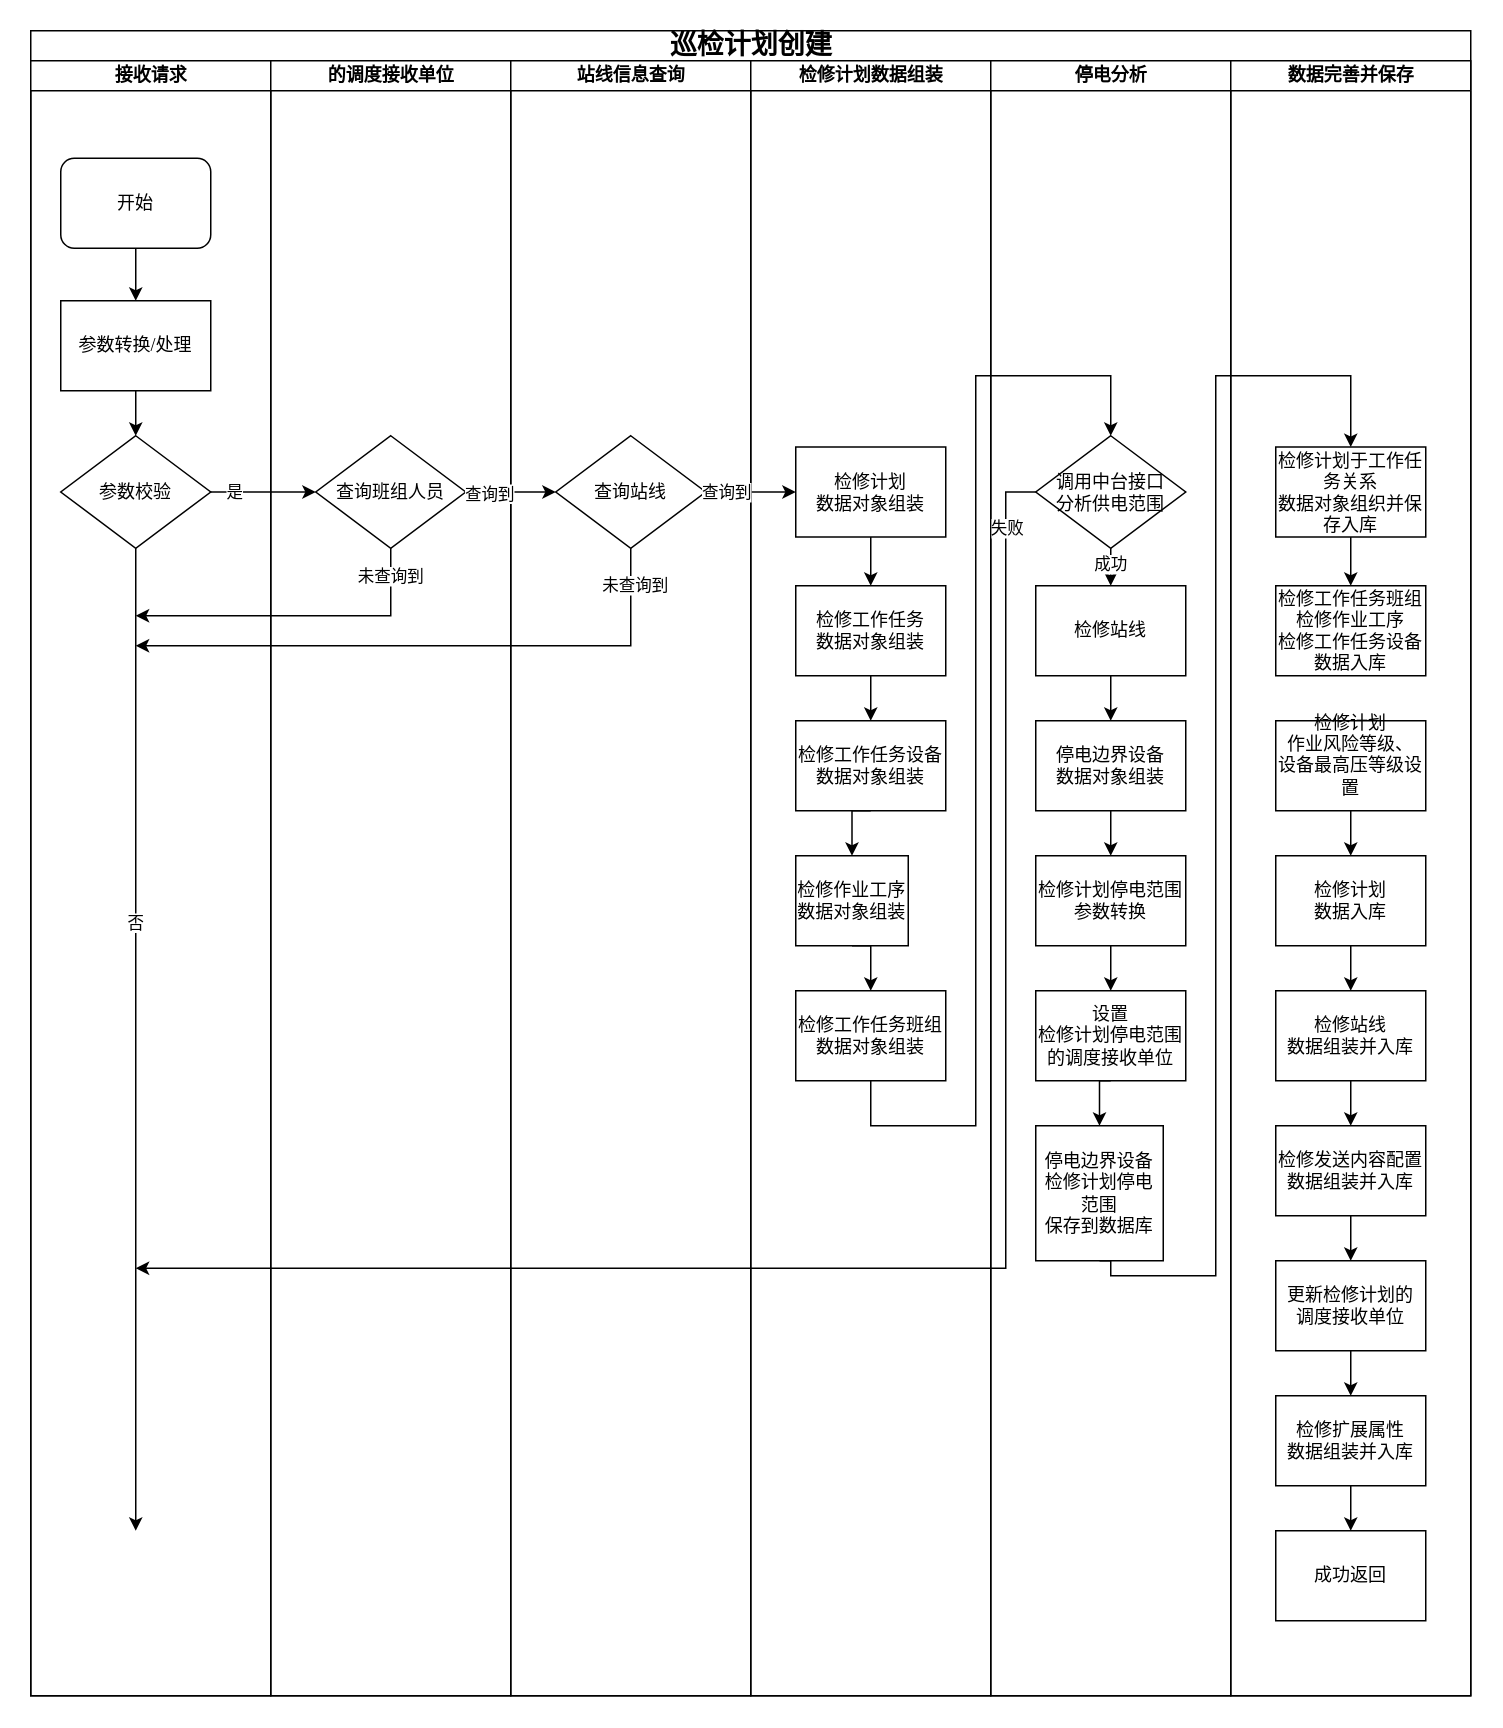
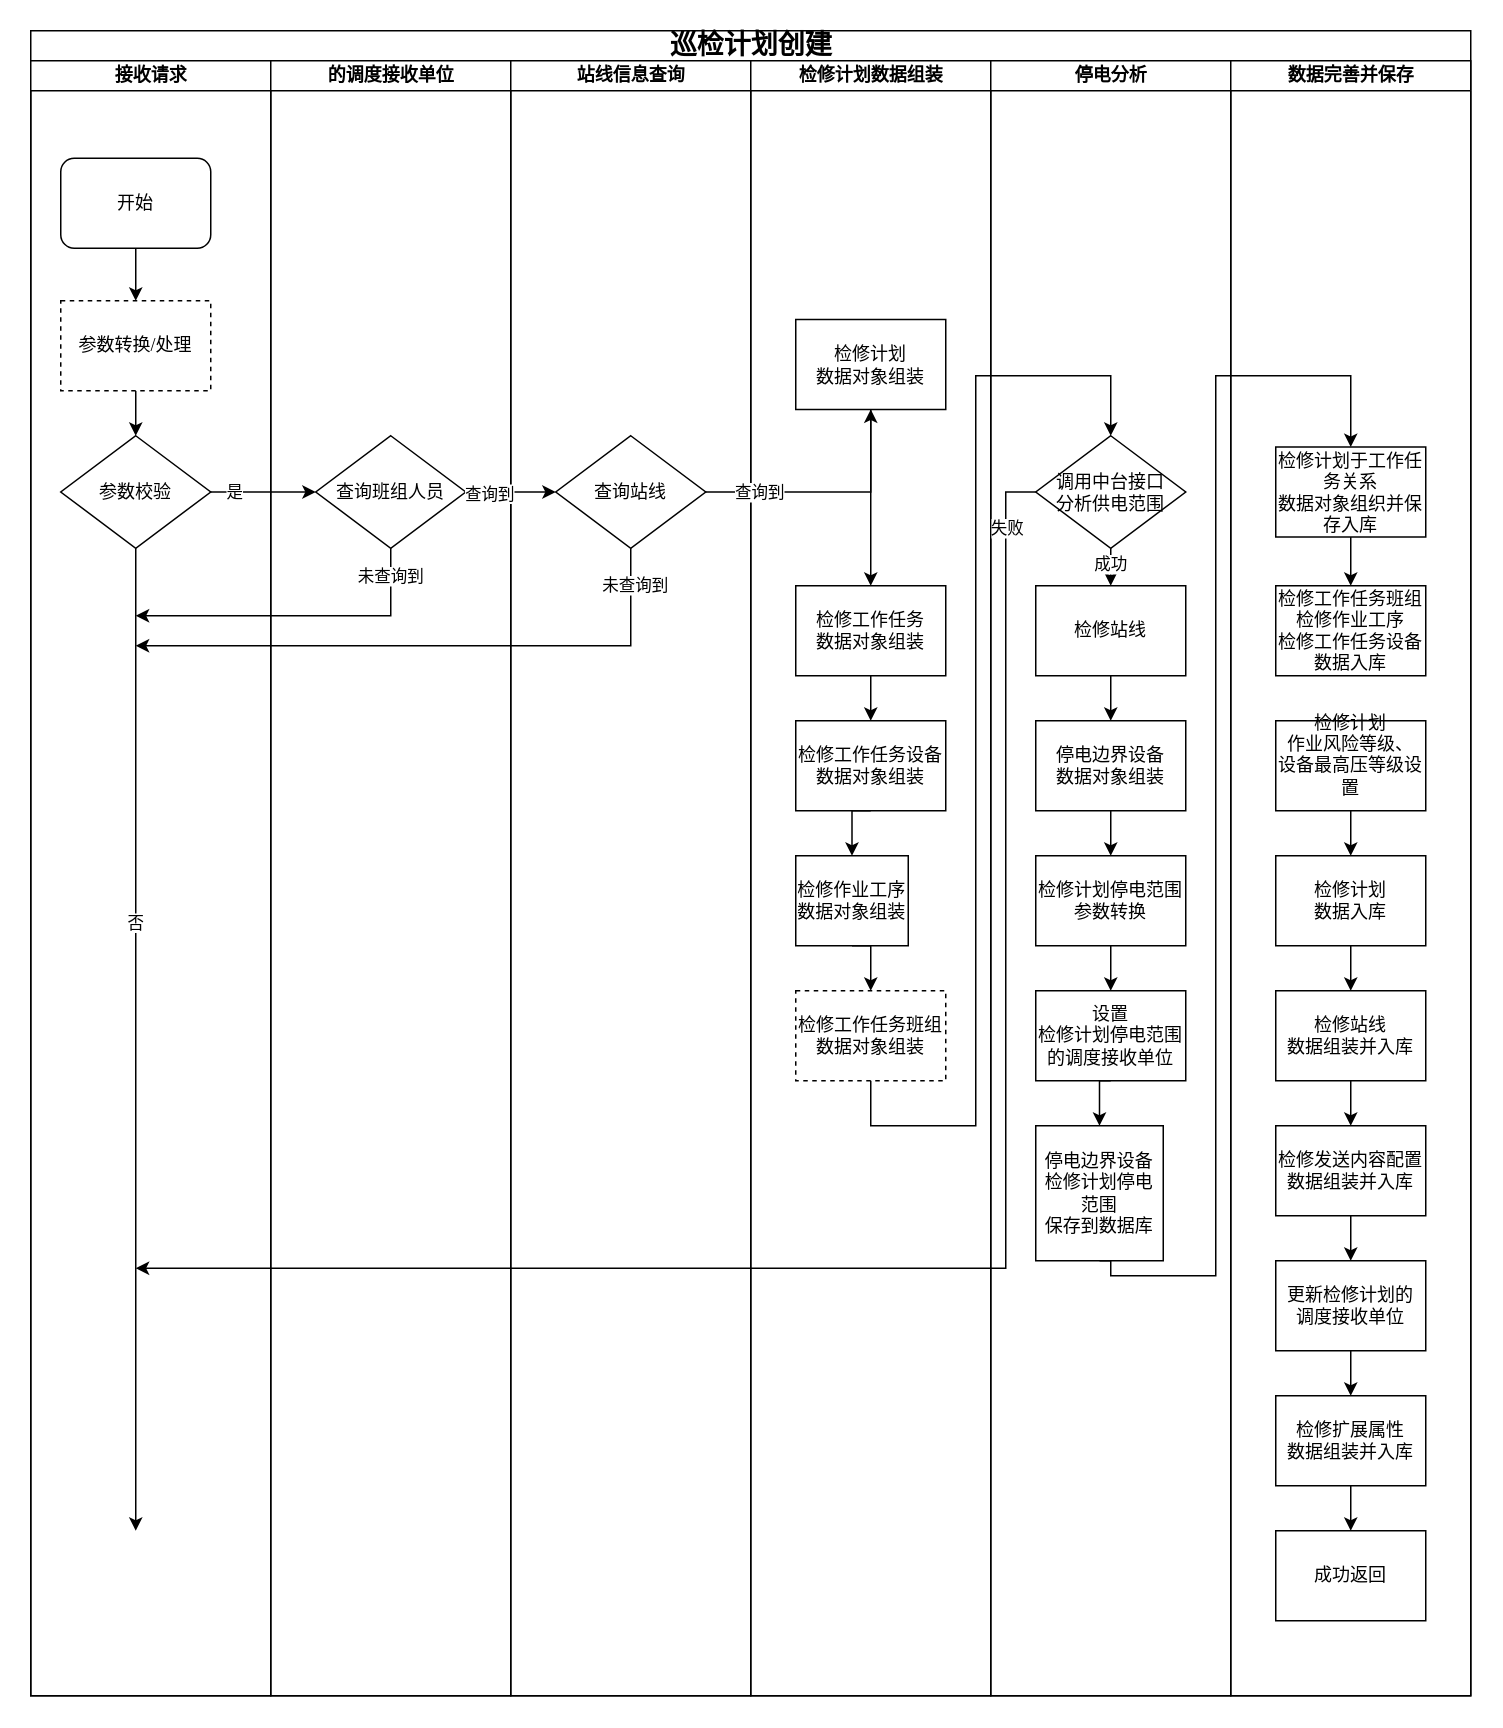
- <mxCell id="10" value="&lt;span style=&quot;font-size: 12px;&quot;&gt;参数转换/处理&lt;/span&gt;" style="whiteSpace=wrap;html=1;fontSize=8;fontFamily=Verdana;rounded=0;shadow=0;labelBackgroundColor=none;strokeWidth=1;" vertex="1" parent="3"><mxGeometry x="20" y="160" width="100" height="60" as="geometry" /></mxCell>
+ <mxCell id="10" value="&lt;span style=&quot;font-size: 12px;&quot;&gt;参数转换/处理&lt;/span&gt;" style="whiteSpace=wrap;html=1;fontSize=8;fontFamily=Verdana;rounded=0;shadow=0;labelBackgroundColor=none;strokeWidth=1;dashed=1;" vertex="1" parent="3"><mxGeometry x="20" y="160" width="100" height="60" as="geometry" /></mxCell>
- <mxCell id="21" value="&lt;font style=&quot;font-size: 12px;&quot;&gt;检修计划&lt;/font&gt;&lt;div&gt;&lt;font style=&quot;font-size: 12px;&quot;&gt;数据对象组装&lt;/font&gt;&lt;/div&gt;" style="whiteSpace=wrap;html=1;fontSize=8;fontFamily=Verdana;rounded=0;shadow=0;labelBackgroundColor=none;strokeWidth=1;" parent="19" vertex="1"><mxGeometry x="30" y="257.5" width="100" height="60" as="geometry" /></mxCell>
+ <mxCell id="21" value="&lt;font style=&quot;font-size: 12px;&quot;&gt;检修计划&lt;/font&gt;&lt;div&gt;&lt;font style=&quot;font-size: 12px;&quot;&gt;数据对象组装&lt;/font&gt;&lt;/div&gt;" style="whiteSpace=wrap;html=1;fontSize=8;fontFamily=Verdana;rounded=0;shadow=0;labelBackgroundColor=none;strokeWidth=1;" parent="19" vertex="1"><mxGeometry x="30" y="172.5" width="100" height="60" as="geometry" /></mxCell>
- <mxCell id="28" value="&lt;font style=&quot;font-size: 12px;&quot;&gt;检修工作任务班组&lt;/font&gt;&lt;div&gt;&lt;span style=&quot;font-size: 12px;&quot;&gt;数据对象组装&lt;/span&gt;&lt;/div&gt;" style="whiteSpace=wrap;html=1;fontSize=8;fontFamily=Verdana;rounded=0;shadow=0;labelBackgroundColor=none;strokeWidth=1;" parent="19" vertex="1"><mxGeometry x="30" y="620" width="100" height="60" as="geometry" /></mxCell>
+ <mxCell id="28" value="&lt;font style=&quot;font-size: 12px;&quot;&gt;检修工作任务班组&lt;/font&gt;&lt;div&gt;&lt;span style=&quot;font-size: 12px;&quot;&gt;数据对象组装&lt;/span&gt;&lt;/div&gt;" style="whiteSpace=wrap;html=1;fontSize=8;fontFamily=Verdana;rounded=0;shadow=0;labelBackgroundColor=none;strokeWidth=1;dashed=1;" parent="19" vertex="1"><mxGeometry x="30" y="620" width="100" height="60" as="geometry" /></mxCell>
